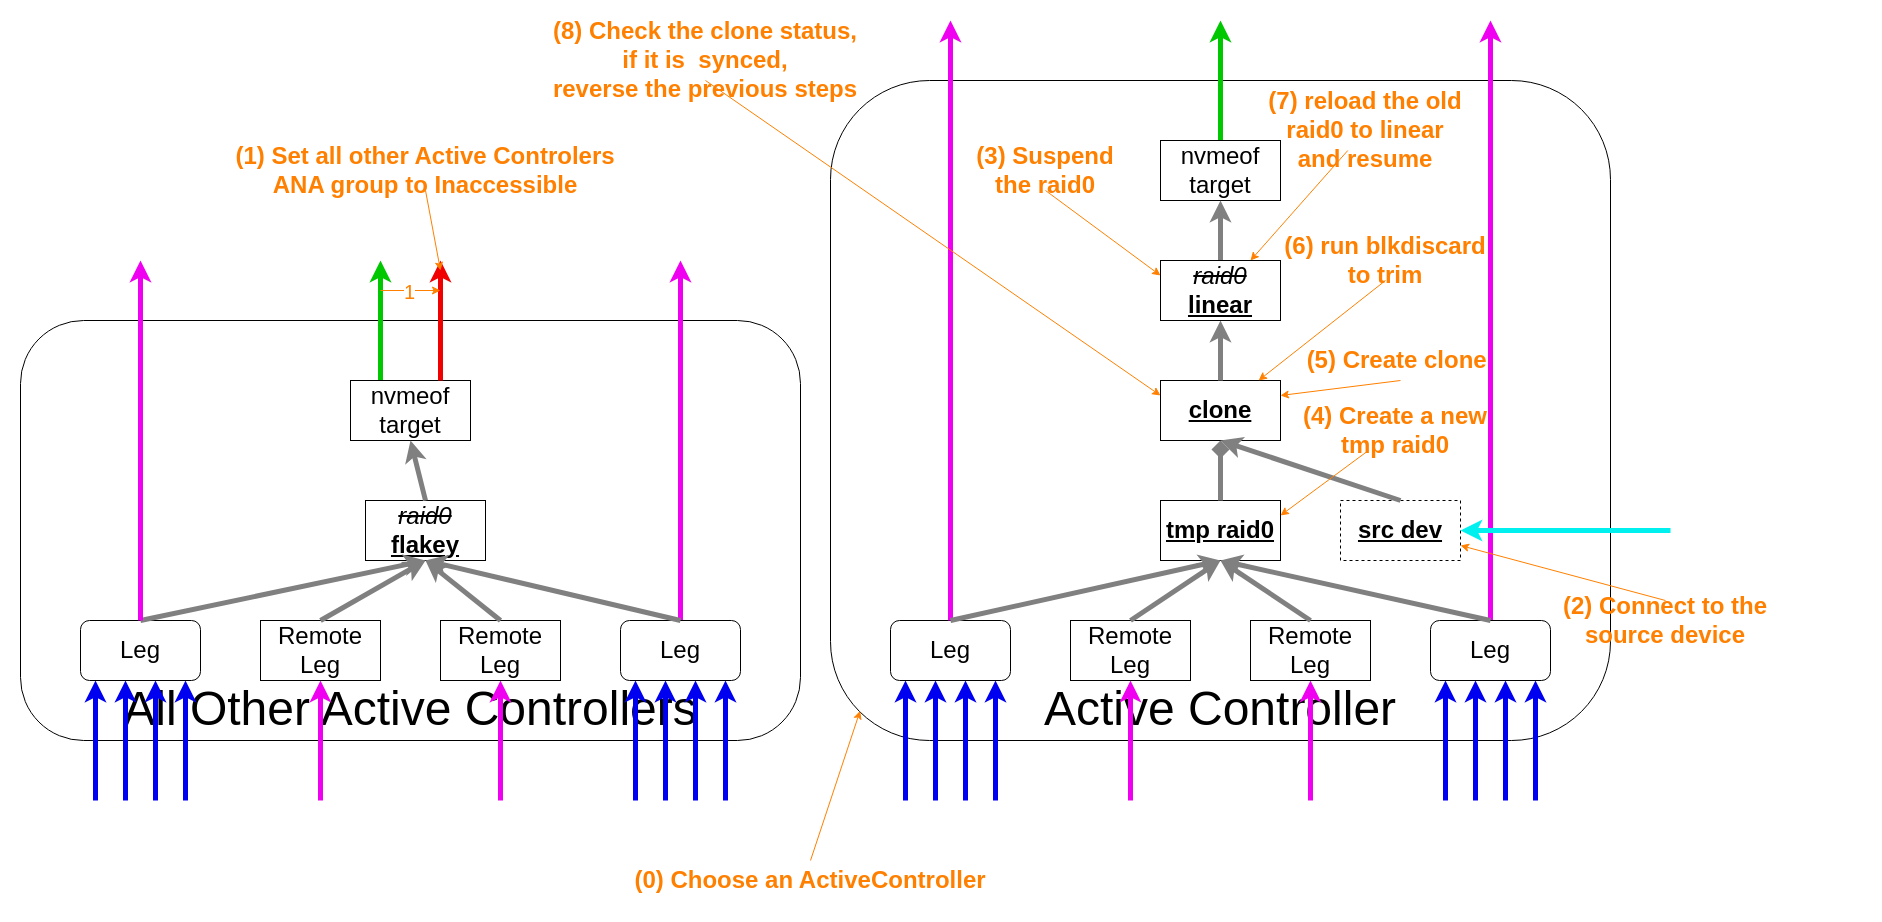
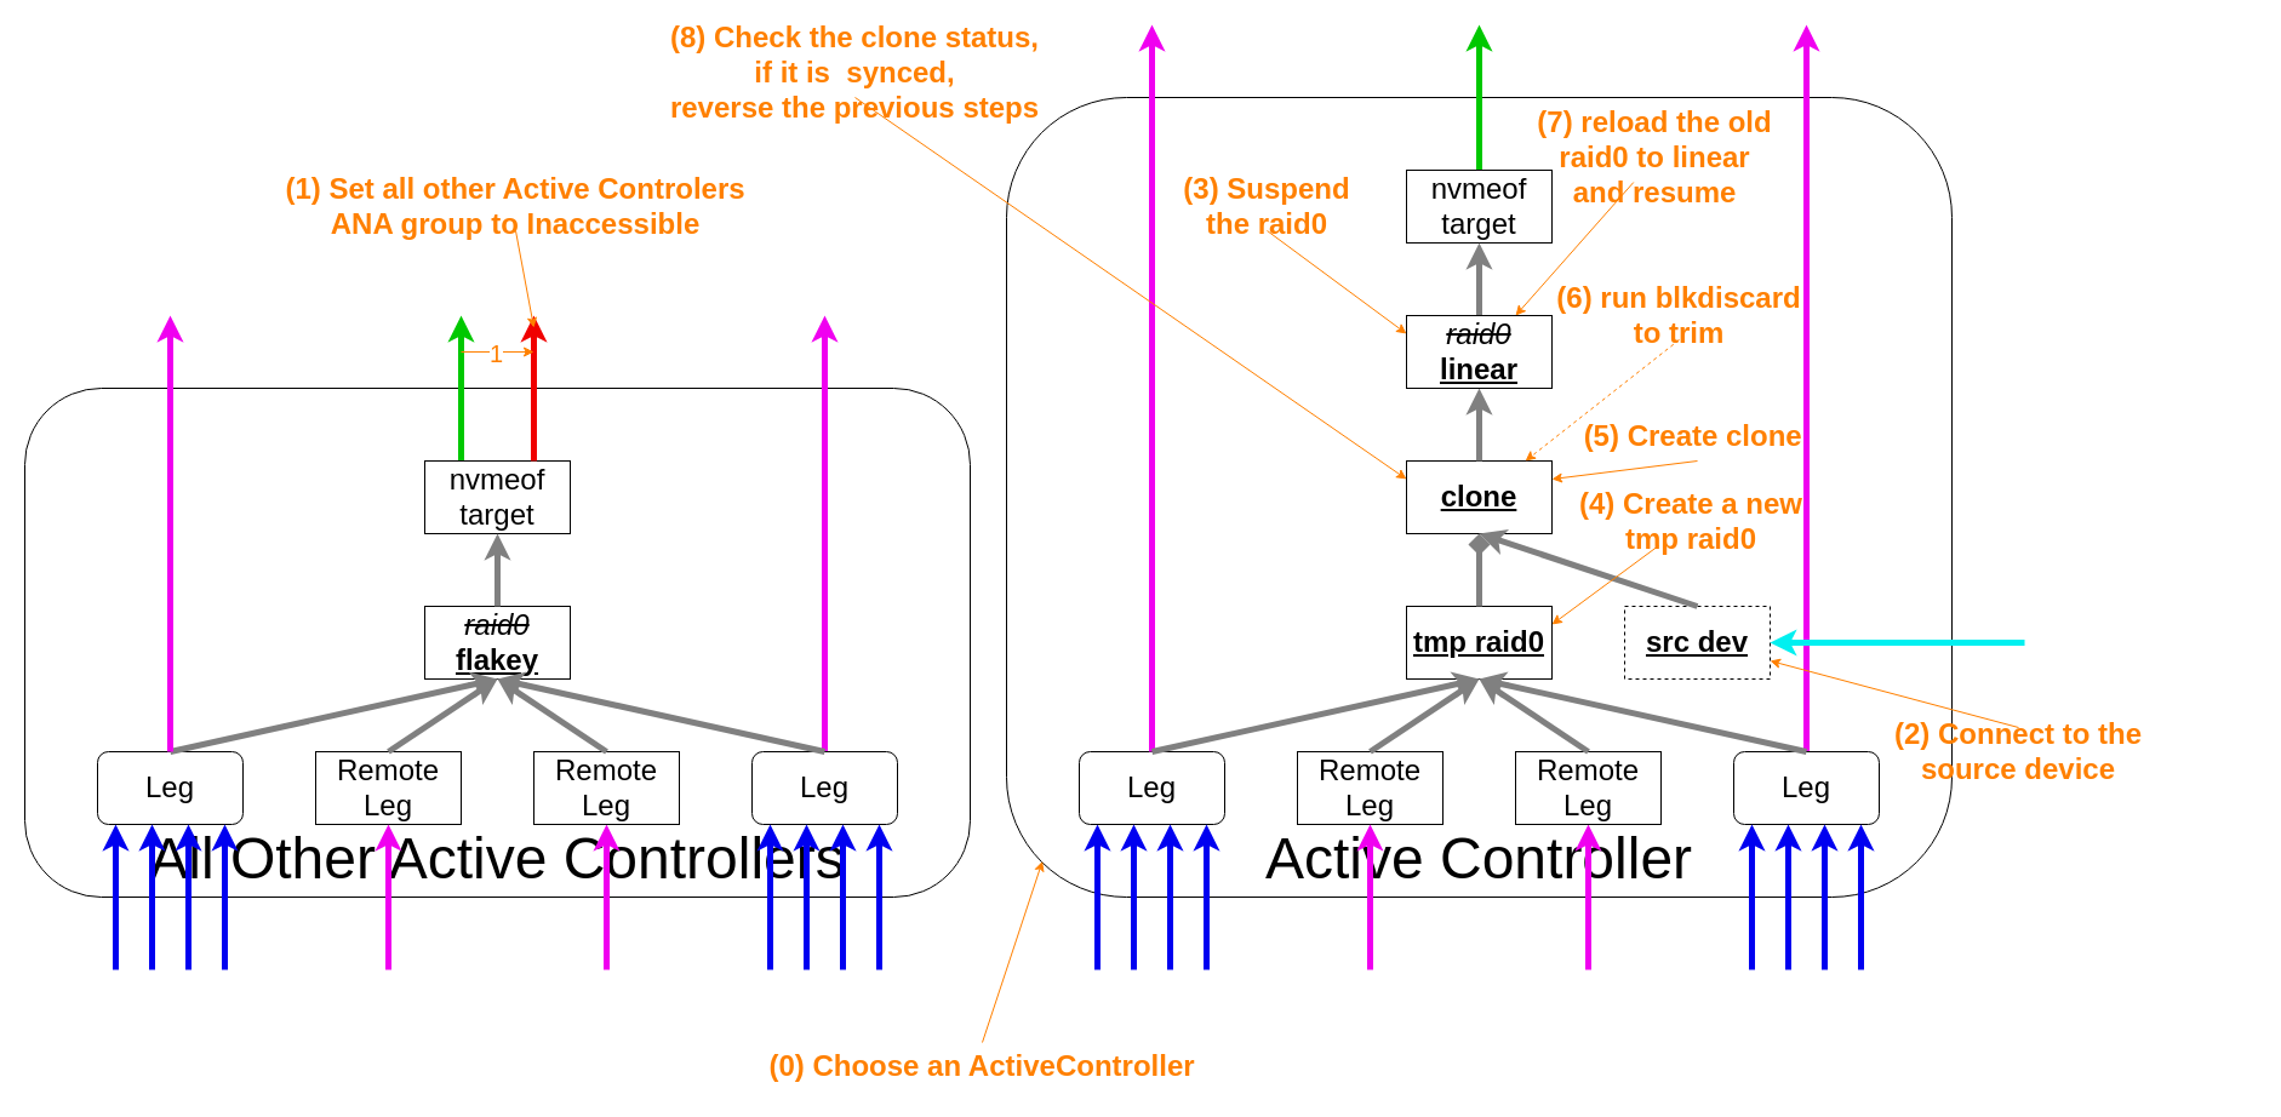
- <mxCell id="73" value="" style="endArrow=classic;html=1;rounded=0;exitX=0.5;exitY=1;exitDx=0;exitDy=0;strokeColor=#ff8000;" edge="1" parent="1" source="67" target="57"><mxGeometry width="50" height="50" relative="1" as="geometry"><mxPoint x="1435" y="950" as="sourcePoint" /><mxPoint x="1530" y="1036" as="targetPoint" /></mxGeometry></mxCell>
+ <mxCell id="73" value="" style="endArrow=classic;html=1;rounded=0;exitX=0.5;exitY=1;exitDx=0;exitDy=0;strokeColor=#ff8000;dashed=1;" edge="1" parent="1" source="67" target="57"><mxGeometry width="50" height="50" relative="1" as="geometry"><mxPoint x="1435" y="950" as="sourcePoint" /><mxPoint x="1530" y="1036" as="targetPoint" /></mxGeometry></mxCell>
- <mxCell id="27" value="&lt;font style=&quot;font-size: 24px;&quot;&gt;&lt;strike&gt;&lt;i&gt;raid0&lt;/i&gt;&lt;/strike&gt; &lt;u&gt;&lt;b&gt;flakey&lt;/b&gt;&lt;/u&gt;&lt;/font&gt;" style="rounded=0;whiteSpace=wrap;html=1;" vertex="1" parent="1"><mxGeometry x="365" y="500" width="120" height="60" as="geometry" /></mxCell>
+ <mxCell id="27" value="&lt;font style=&quot;font-size: 24px;&quot;&gt;&lt;strike&gt;&lt;i&gt;raid0&lt;/i&gt;&lt;/strike&gt; &lt;u&gt;&lt;b&gt;flakey&lt;/b&gt;&lt;/u&gt;&lt;/font&gt;" style="rounded=0;whiteSpace=wrap;html=1;" vertex="1" parent="1"><mxGeometry x="350" y="500" width="120" height="60" as="geometry" /></mxCell>
